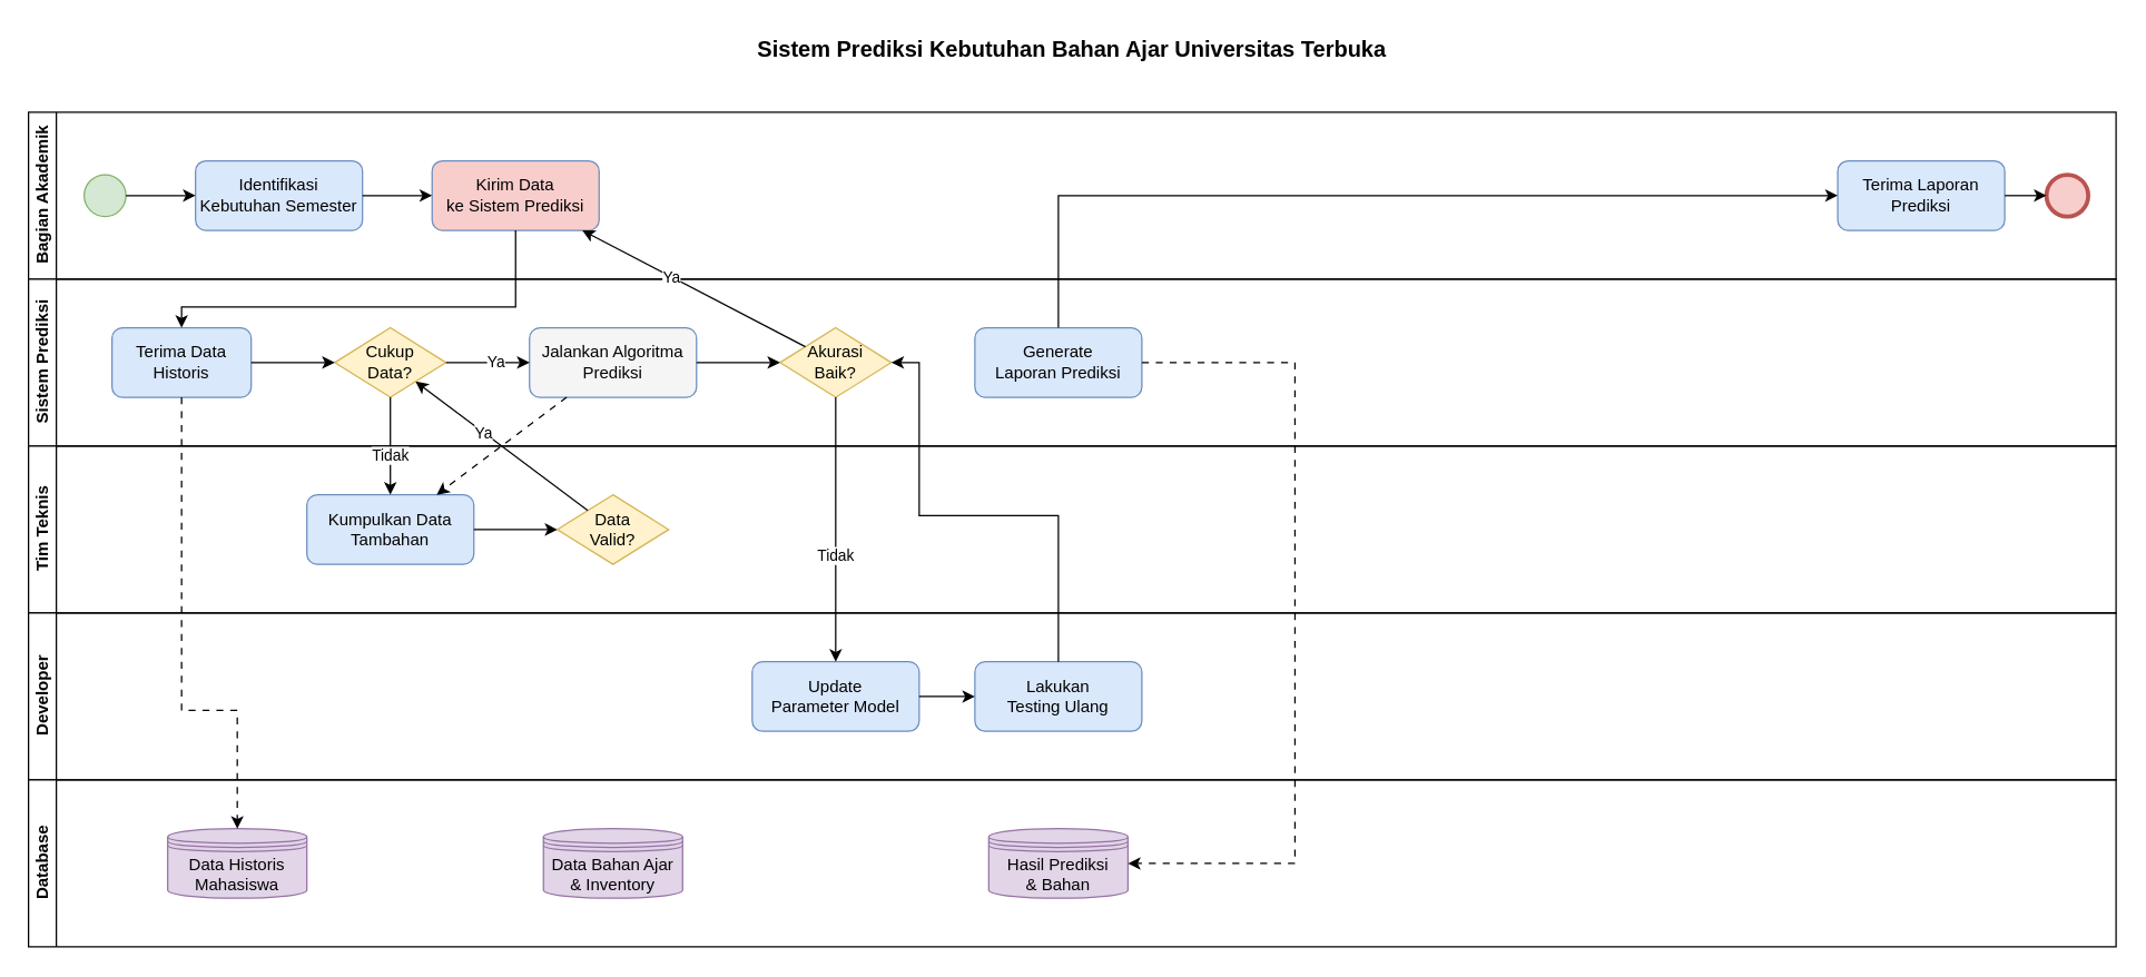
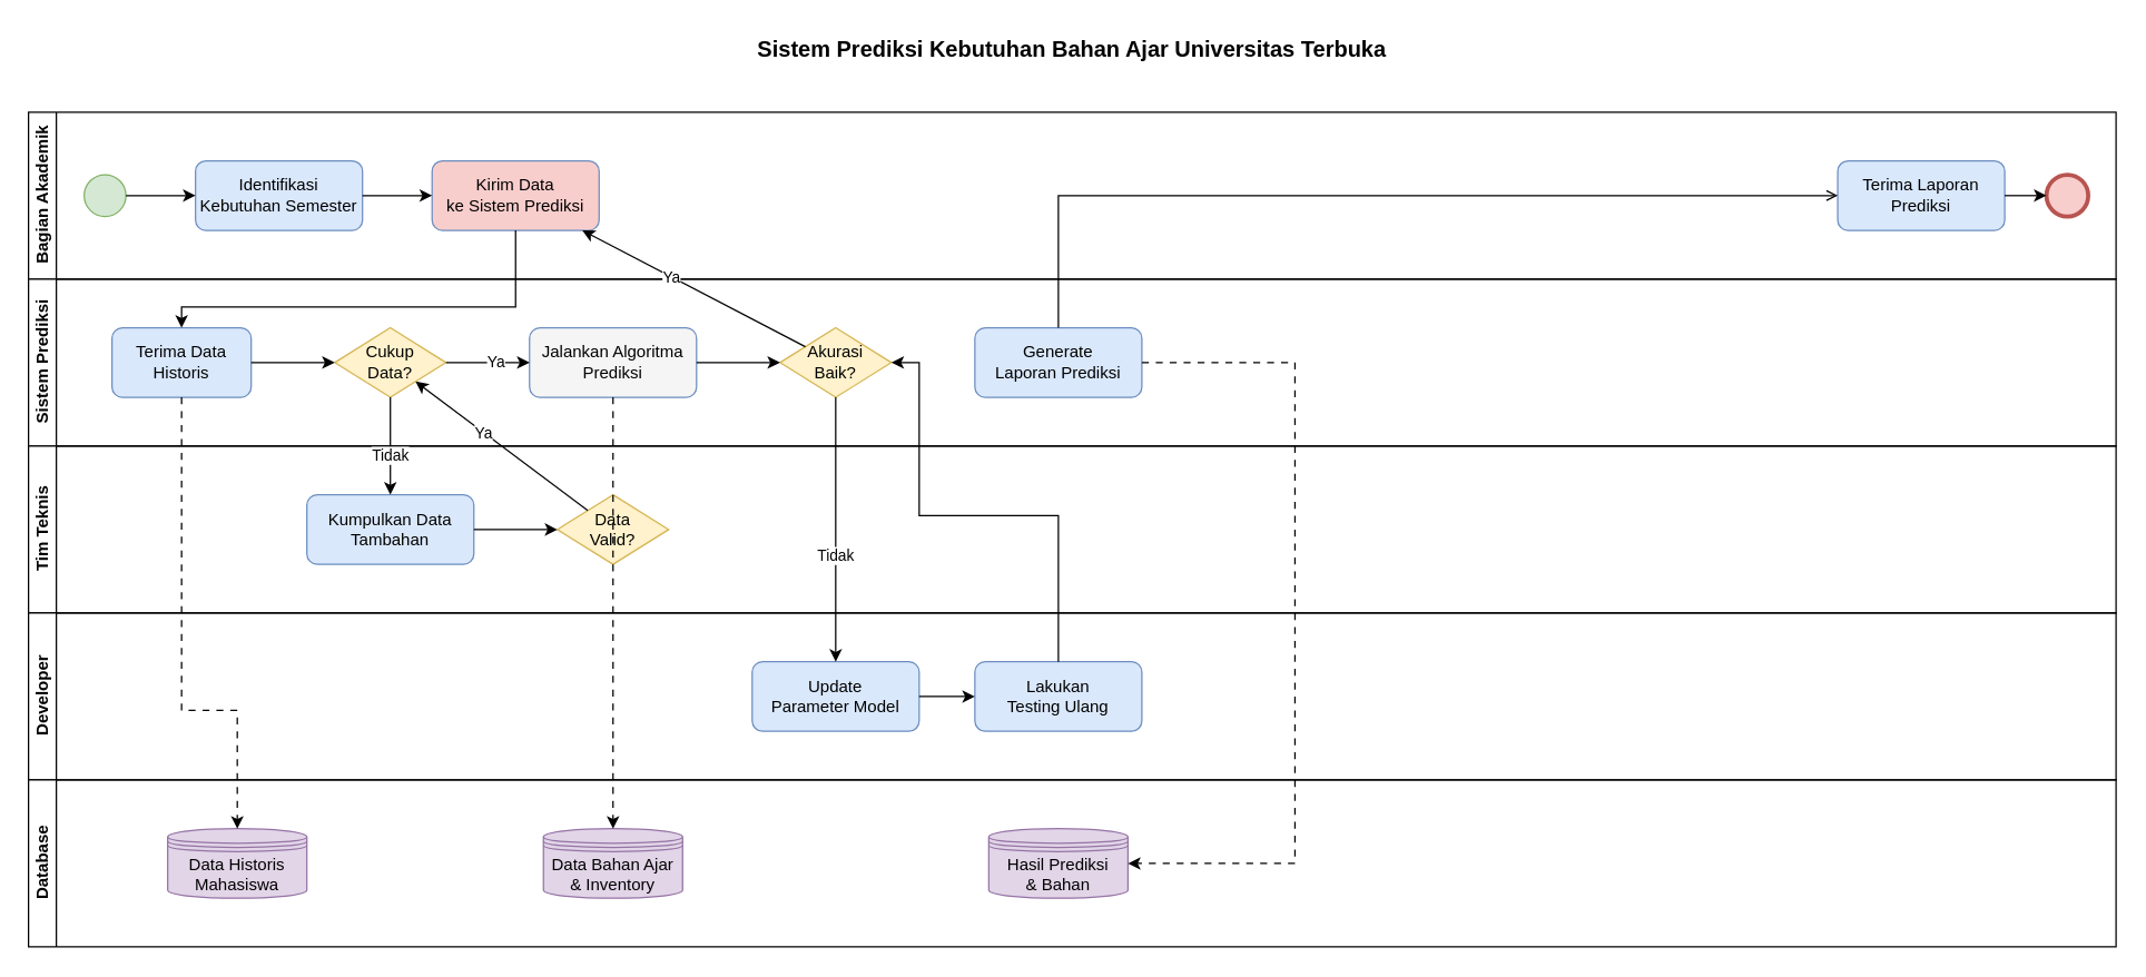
- <mxCell id="38" value="" style="endArrow=classic;html=1;rounded=0;" parent="1" source="14" target="7" edge="1"><mxGeometry width="50" height="50" relative="1" as="geometry"><mxPoint x="770" y="235" as="sourcePoint" /><mxPoint x="1330" y="135" as="targetPoint" /><Array as="points"><mxPoint x="760" y="140" /></Array></mxGeometry></mxCell>
+ <mxCell id="38" value="" style="endArrow=open;html=1;rounded=0;" parent="1" source="14" target="7" edge="1"><mxGeometry width="50" height="50" relative="1" as="geometry"><mxPoint x="770" y="235" as="sourcePoint" /><mxPoint x="1330" y="135" as="targetPoint" /><Array as="points"><mxPoint x="760" y="140" /></Array></mxGeometry></mxCell>
- <mxCell id="41" value="" style="endArrow=classic;html=1;rounded=0;dashed=1;dashPattern=5 5;" parent="1" source="12" target="16" edge="1"><mxGeometry width="50" height="50" relative="1" as="geometry"><mxPoint x="390" y="285" as="sourcePoint" /><mxPoint x="390" y="595" as="targetPoint" /></mxGeometry></mxCell>
+ <mxCell id="41" value="" style="endArrow=classic;html=1;rounded=0;dashed=1;dashPattern=5 5;" parent="1" source="12" target="23" edge="1"><mxGeometry width="50" height="50" relative="1" as="geometry"><mxPoint x="390" y="285" as="sourcePoint" /><mxPoint x="390" y="595" as="targetPoint" /></mxGeometry></mxCell>
